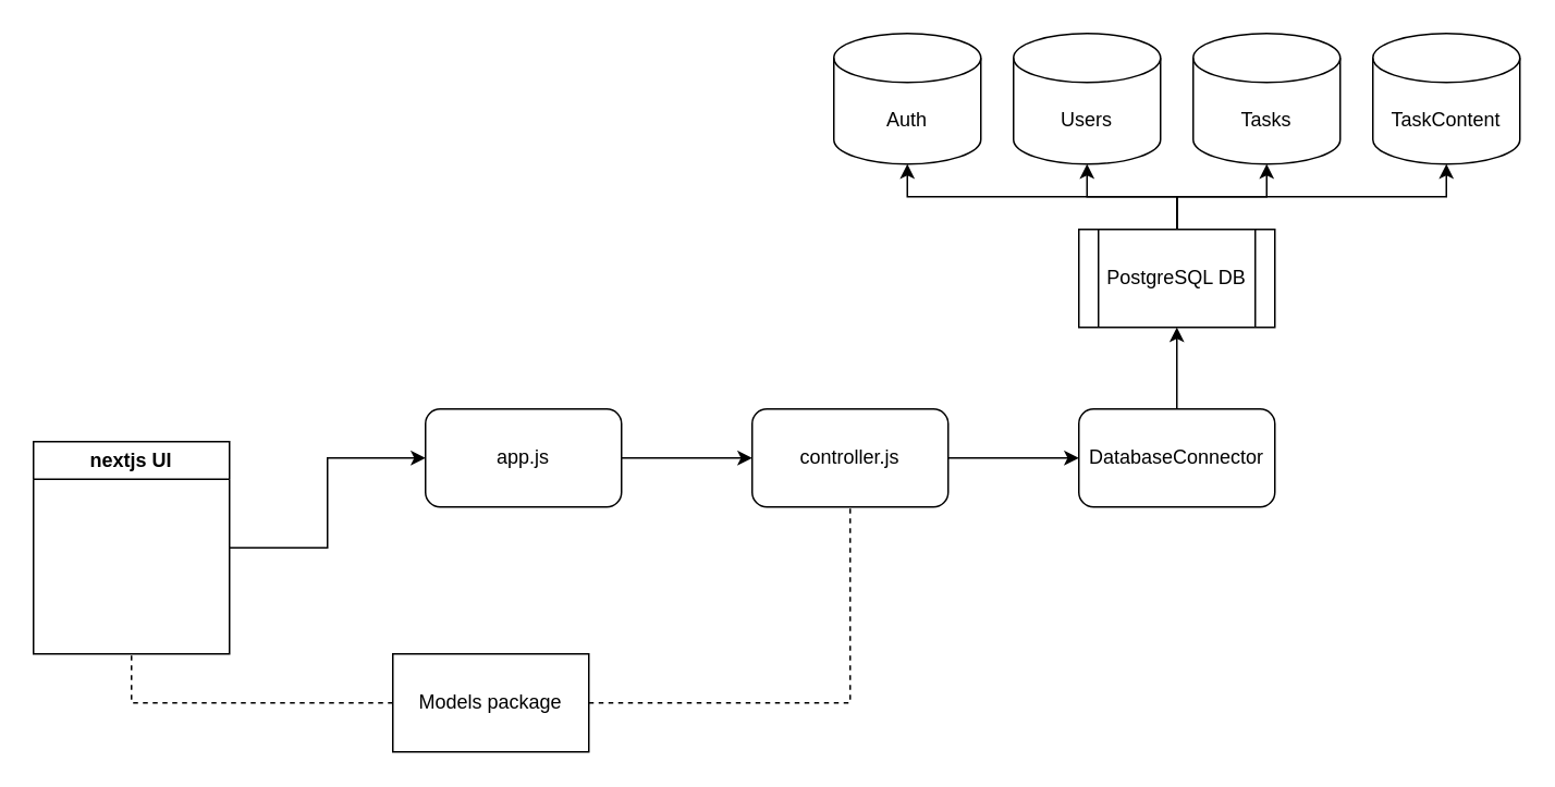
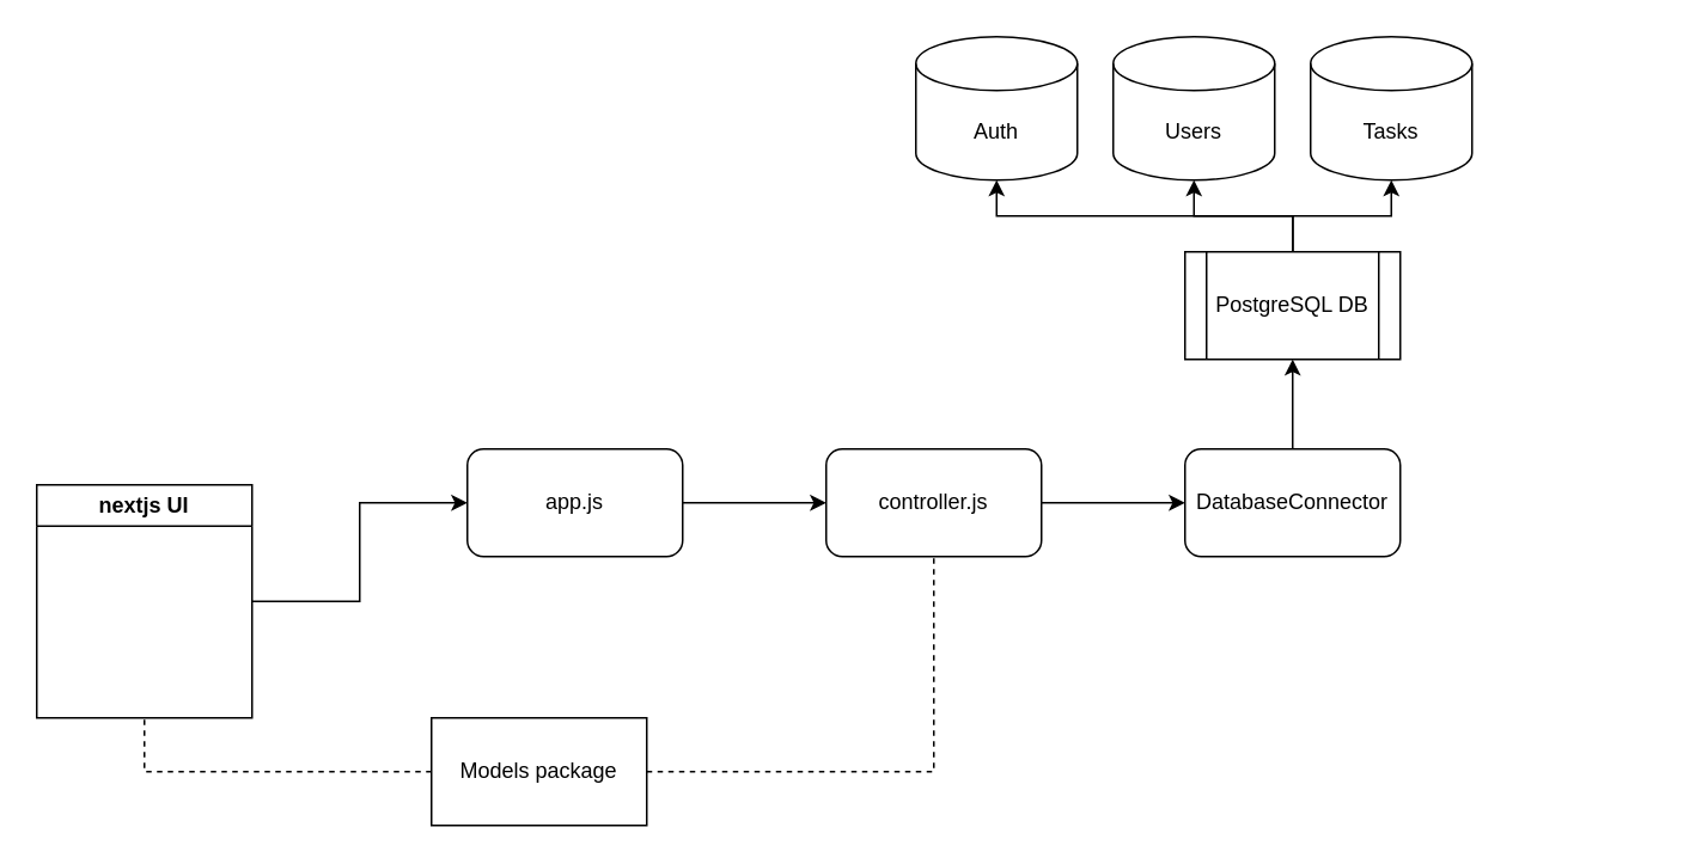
- <mxCell id="18" value="TaskContent" style="shape=cylinder3;whiteSpace=wrap;html=1;boundedLbl=1;backgroundOutline=1;size=15;" vertex="1" parent="1"><mxGeometry x="840" y="20" width="90" height="80" as="geometry" /></mxCell>
- <mxCell id="13" style="edgeStyle=orthogonalEdgeStyle;rounded=0;orthogonalLoop=1;jettySize=auto;html=1;exitX=0.5;exitY=0;exitDx=0;exitDy=0;" edge="1" parent="1" source="14" target="18"><mxGeometry relative="1" as="geometry" /></mxCell>
